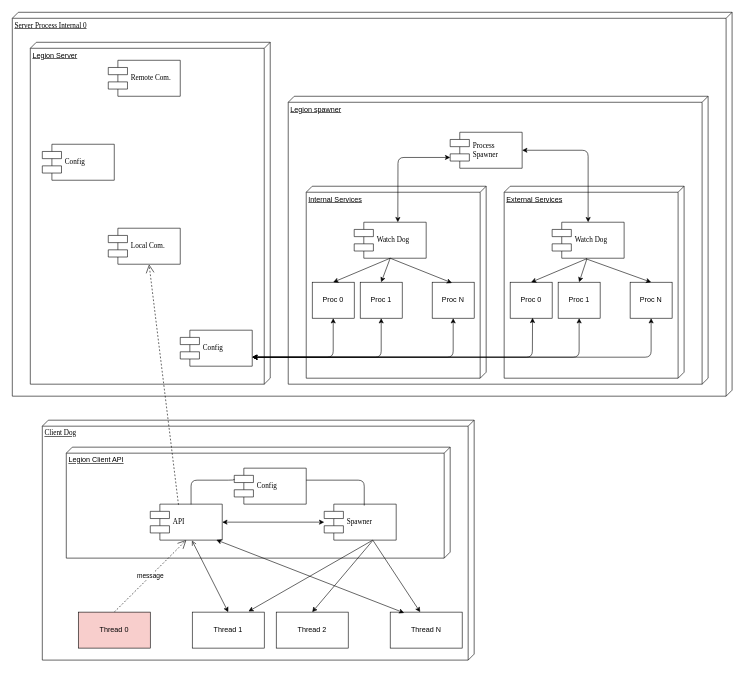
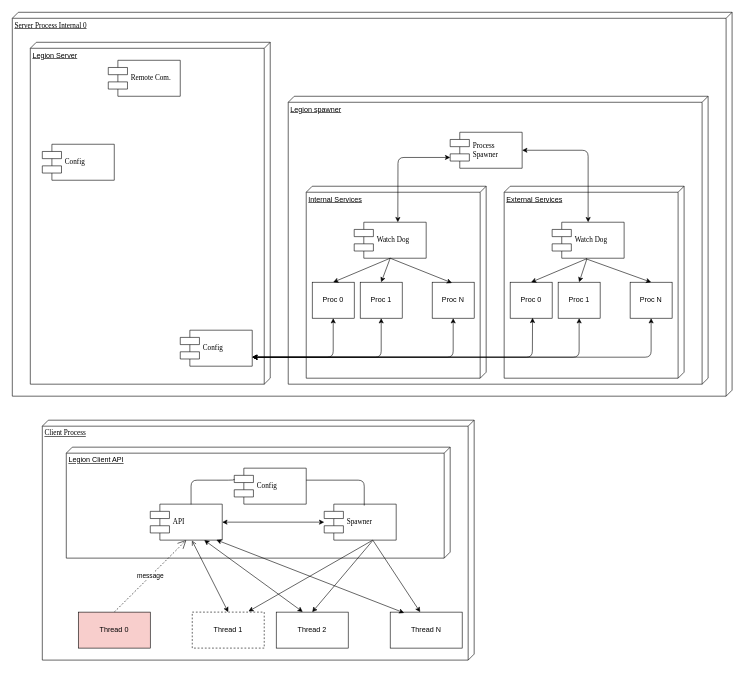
- <mxCell id="6" value="Local Com." style="shape=component;align=left;spacingLeft=36;rounded=0;shadow=0;comic=0;labelBackgroundColor=none;strokeWidth=1;fontFamily=Verdana;fontSize=12;html=1;" parent="1" vertex="1"><mxGeometry x="180" y="380" width="120" height="60" as="geometry" /></mxCell>
- <mxCell id="17" value="" style="endArrow=open;endSize=12;dashed=1;html=1;exitX=0.392;exitY=0.017;exitDx=0;exitDy=0;exitPerimeter=0;entryX=0.567;entryY=1.007;entryDx=0;entryDy=0;entryPerimeter=0;" parent="1" source="7" target="6" edge="1"><mxGeometry width="160" relative="1" as="geometry"><mxPoint x="150" y="610" as="sourcePoint" /><mxPoint x="310" y="610" as="targetPoint" /></mxGeometry></mxCell>
- <mxCell id="4" value="&lt;div&gt;Client Dog&lt;/div&gt;&lt;div&gt;&lt;br&gt;&lt;/div&gt;" style="verticalAlign=top;align=left;spacingTop=8;spacingLeft=2;spacingRight=12;shape=cube;size=10;direction=south;fontStyle=4;html=1;rounded=0;shadow=0;comic=0;labelBackgroundColor=none;strokeWidth=1;fontFamily=Verdana;fontSize=12" parent="1" vertex="1"><mxGeometry x="70" y="700" width="720" height="400" as="geometry" /></mxCell>
+ <mxCell id="4" value="&lt;div&gt;Client Process&lt;/div&gt;&lt;div&gt;&lt;br&gt;&lt;/div&gt;" style="verticalAlign=top;align=left;spacingTop=8;spacingLeft=2;spacingRight=12;shape=cube;size=10;direction=south;fontStyle=4;html=1;rounded=0;shadow=0;comic=0;labelBackgroundColor=none;strokeWidth=1;fontFamily=Verdana;fontSize=12" parent="1" vertex="1"><mxGeometry x="70" y="700" width="720" height="400" as="geometry" /></mxCell>
+ <mxCell id="23" value="" style="endArrow=classic;startArrow=classic;html=1;exitX=0.368;exitY=-0.007;exitDx=0;exitDy=0;exitPerimeter=0;entryX=0.75;entryY=1;entryDx=0;entryDy=0;" edge="1" parent="1" source="20" target="7"><mxGeometry width="50" height="50" relative="1" as="geometry"><mxPoint x="420" y="960" as="sourcePoint" /><mxPoint x="470" y="910" as="targetPoint" /></mxGeometry></mxCell>
- <mxCell id="19" value="&lt;div&gt;Thread 1&lt;br&gt;&lt;/div&gt;" style="rounded=0;whiteSpace=wrap;html=1;" vertex="1" parent="1"><mxGeometry x="320" y="1020" width="120" height="60" as="geometry" /></mxCell>
+ <mxCell id="19" value="&lt;div&gt;Thread 1&lt;br&gt;&lt;/div&gt;" style="rounded=0;whiteSpace=wrap;html=1;dashed=1;" vertex="1" parent="1"><mxGeometry x="320" y="1020" width="120" height="60" as="geometry" /></mxCell>
